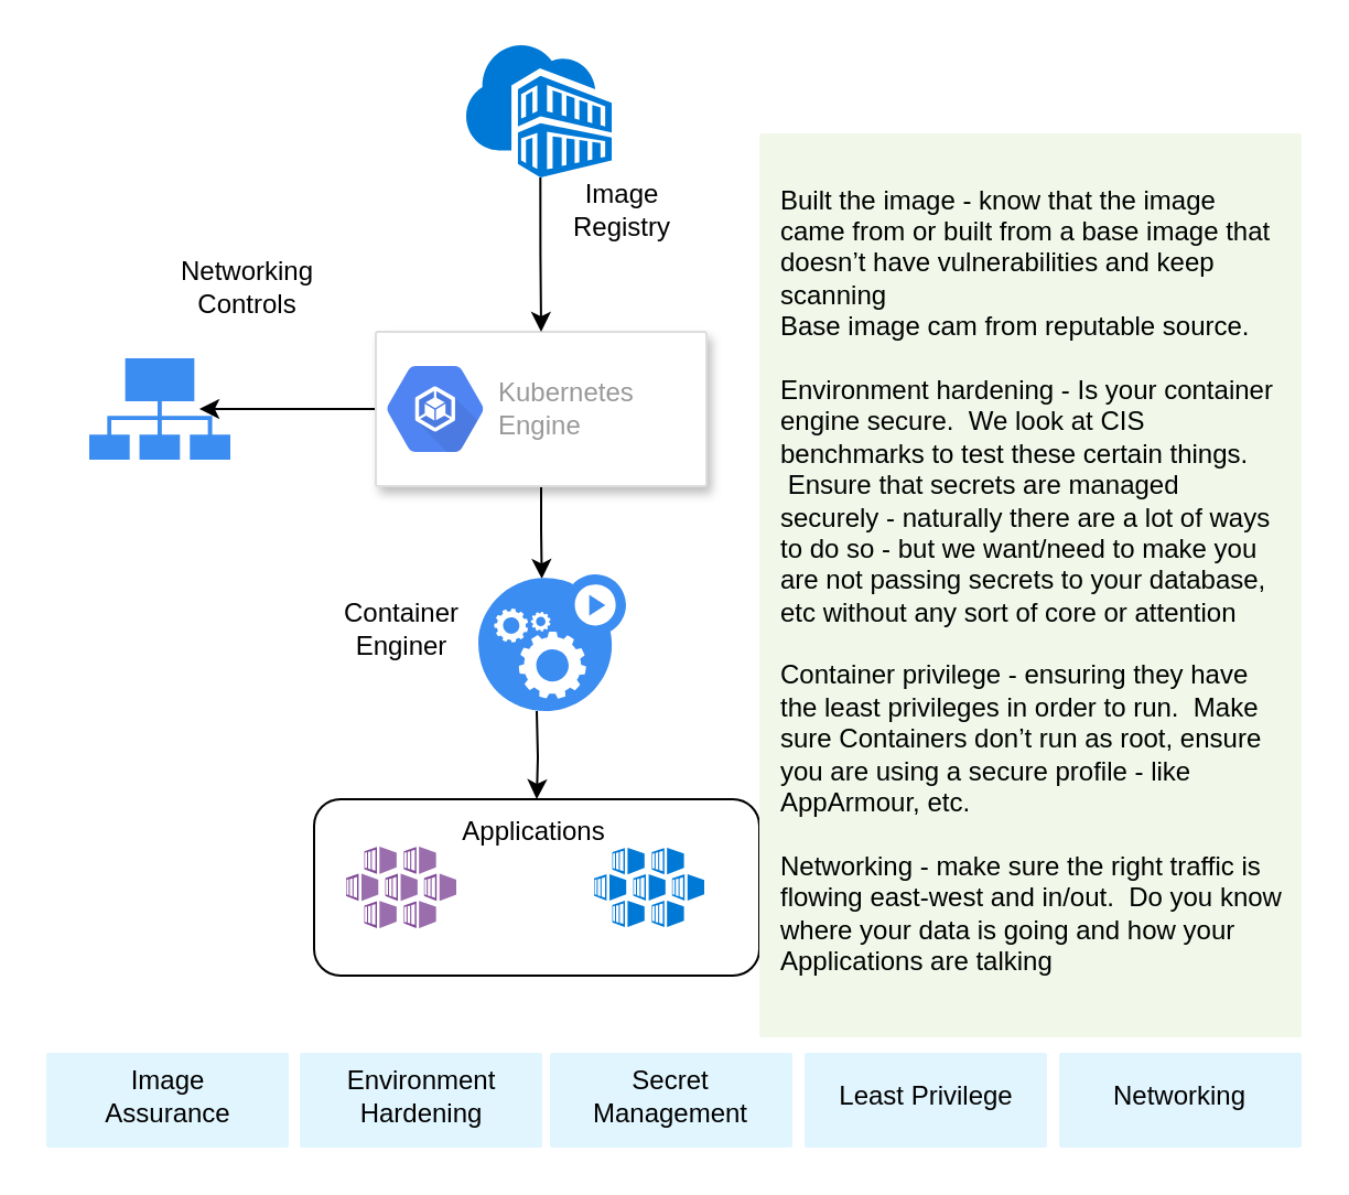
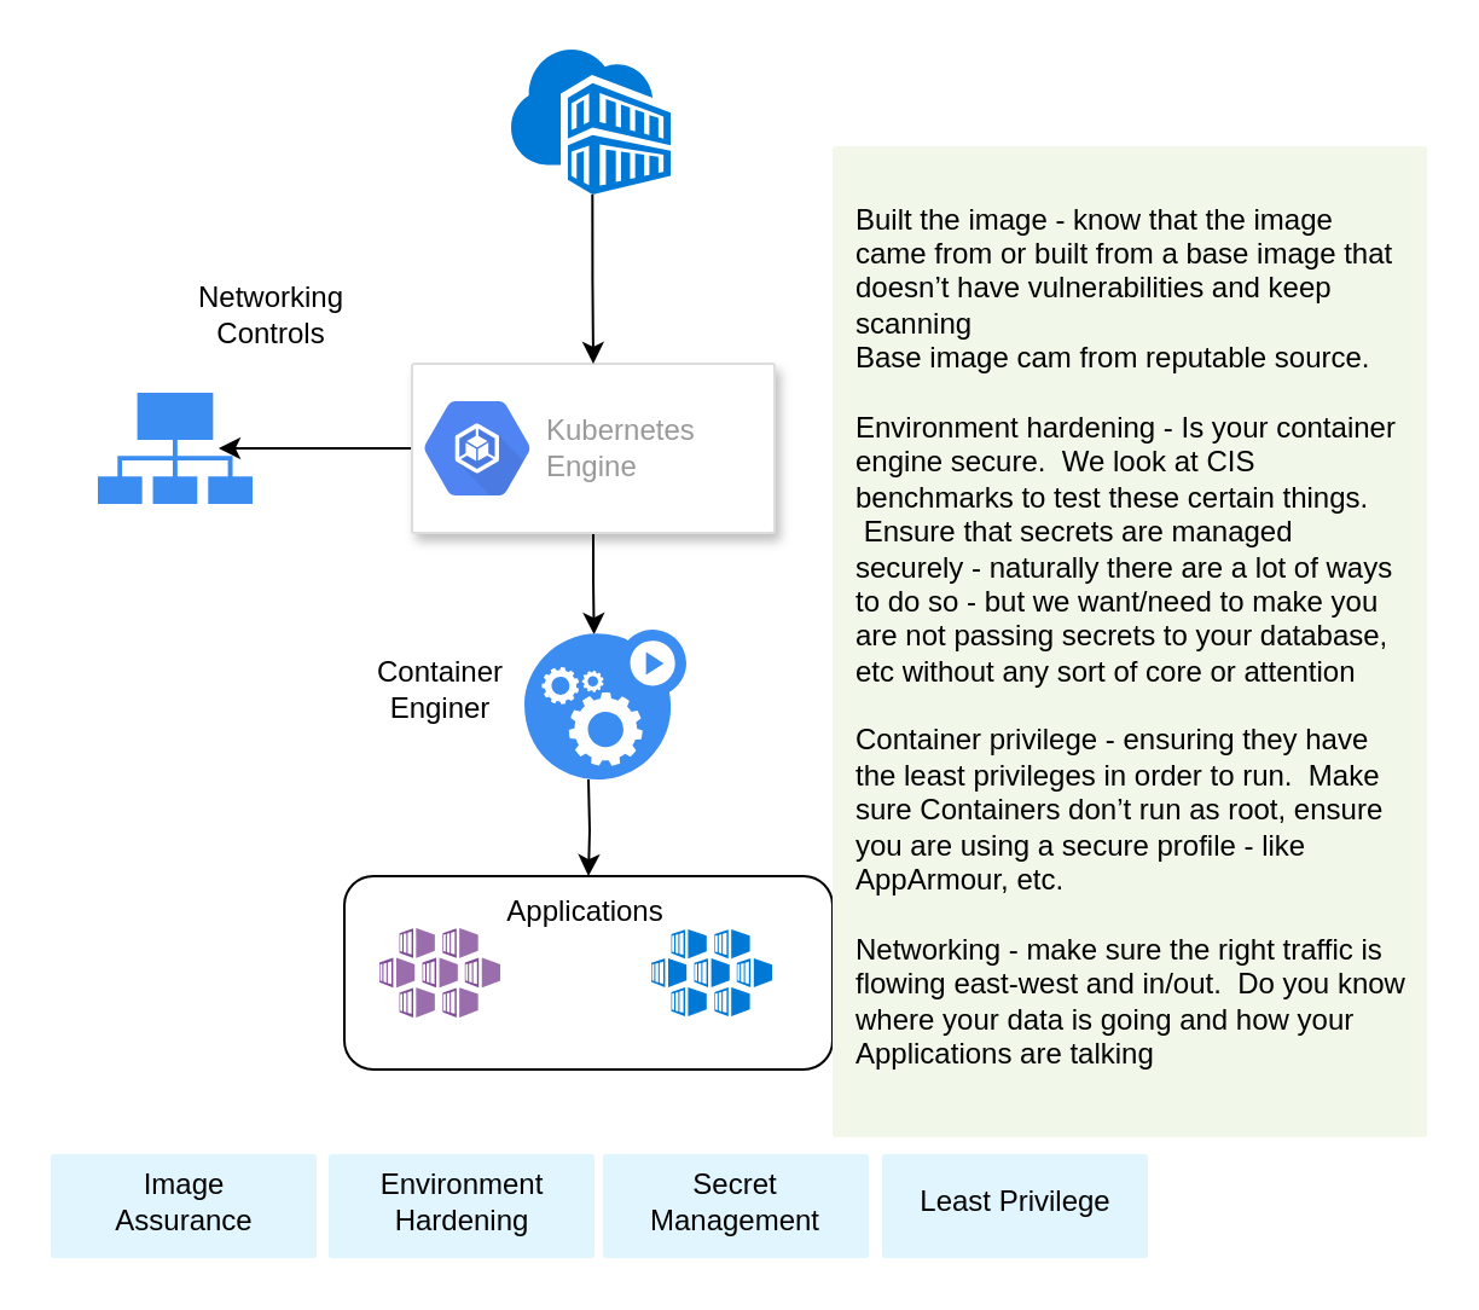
- <mxCell id="14" value="Image Registry" style="text;html=1;strokeColor=none;fillColor=none;align=center;verticalAlign=middle;whiteSpace=wrap;rounded=0;" parent="1" vertex="1"><mxGeometry x="244" y="80" width="76" height="30" as="geometry" /></mxCell>
- <mxCell id="22" value="Networking" style="points=[[0,0,0],[0.25,0,0],[0.5,0,0],[0.75,0,0],[1,0,0],[1,0.25,0],[1,0.5,0],[1,0.75,0],[1,1,0],[0.75,1,0],[0.5,1,0],[0.25,1,0],[0,1,0],[0,0.75,0],[0,0.5,0],[0,0.25,0]];rounded=1;absoluteArcSize=1;arcSize=2;html=1;strokeColor=none;gradientColor=none;shadow=0;dashed=0;fontSize=12;fontColor=#000000;align=center;verticalAlign=middle;spacing=10;spacingTop=-4;fillColor=#E1F5FE;whiteSpace=wrap;" parent="1" vertex="1"><mxGeometry x="480" y="477" width="110" height="43" as="geometry" /></mxCell>
